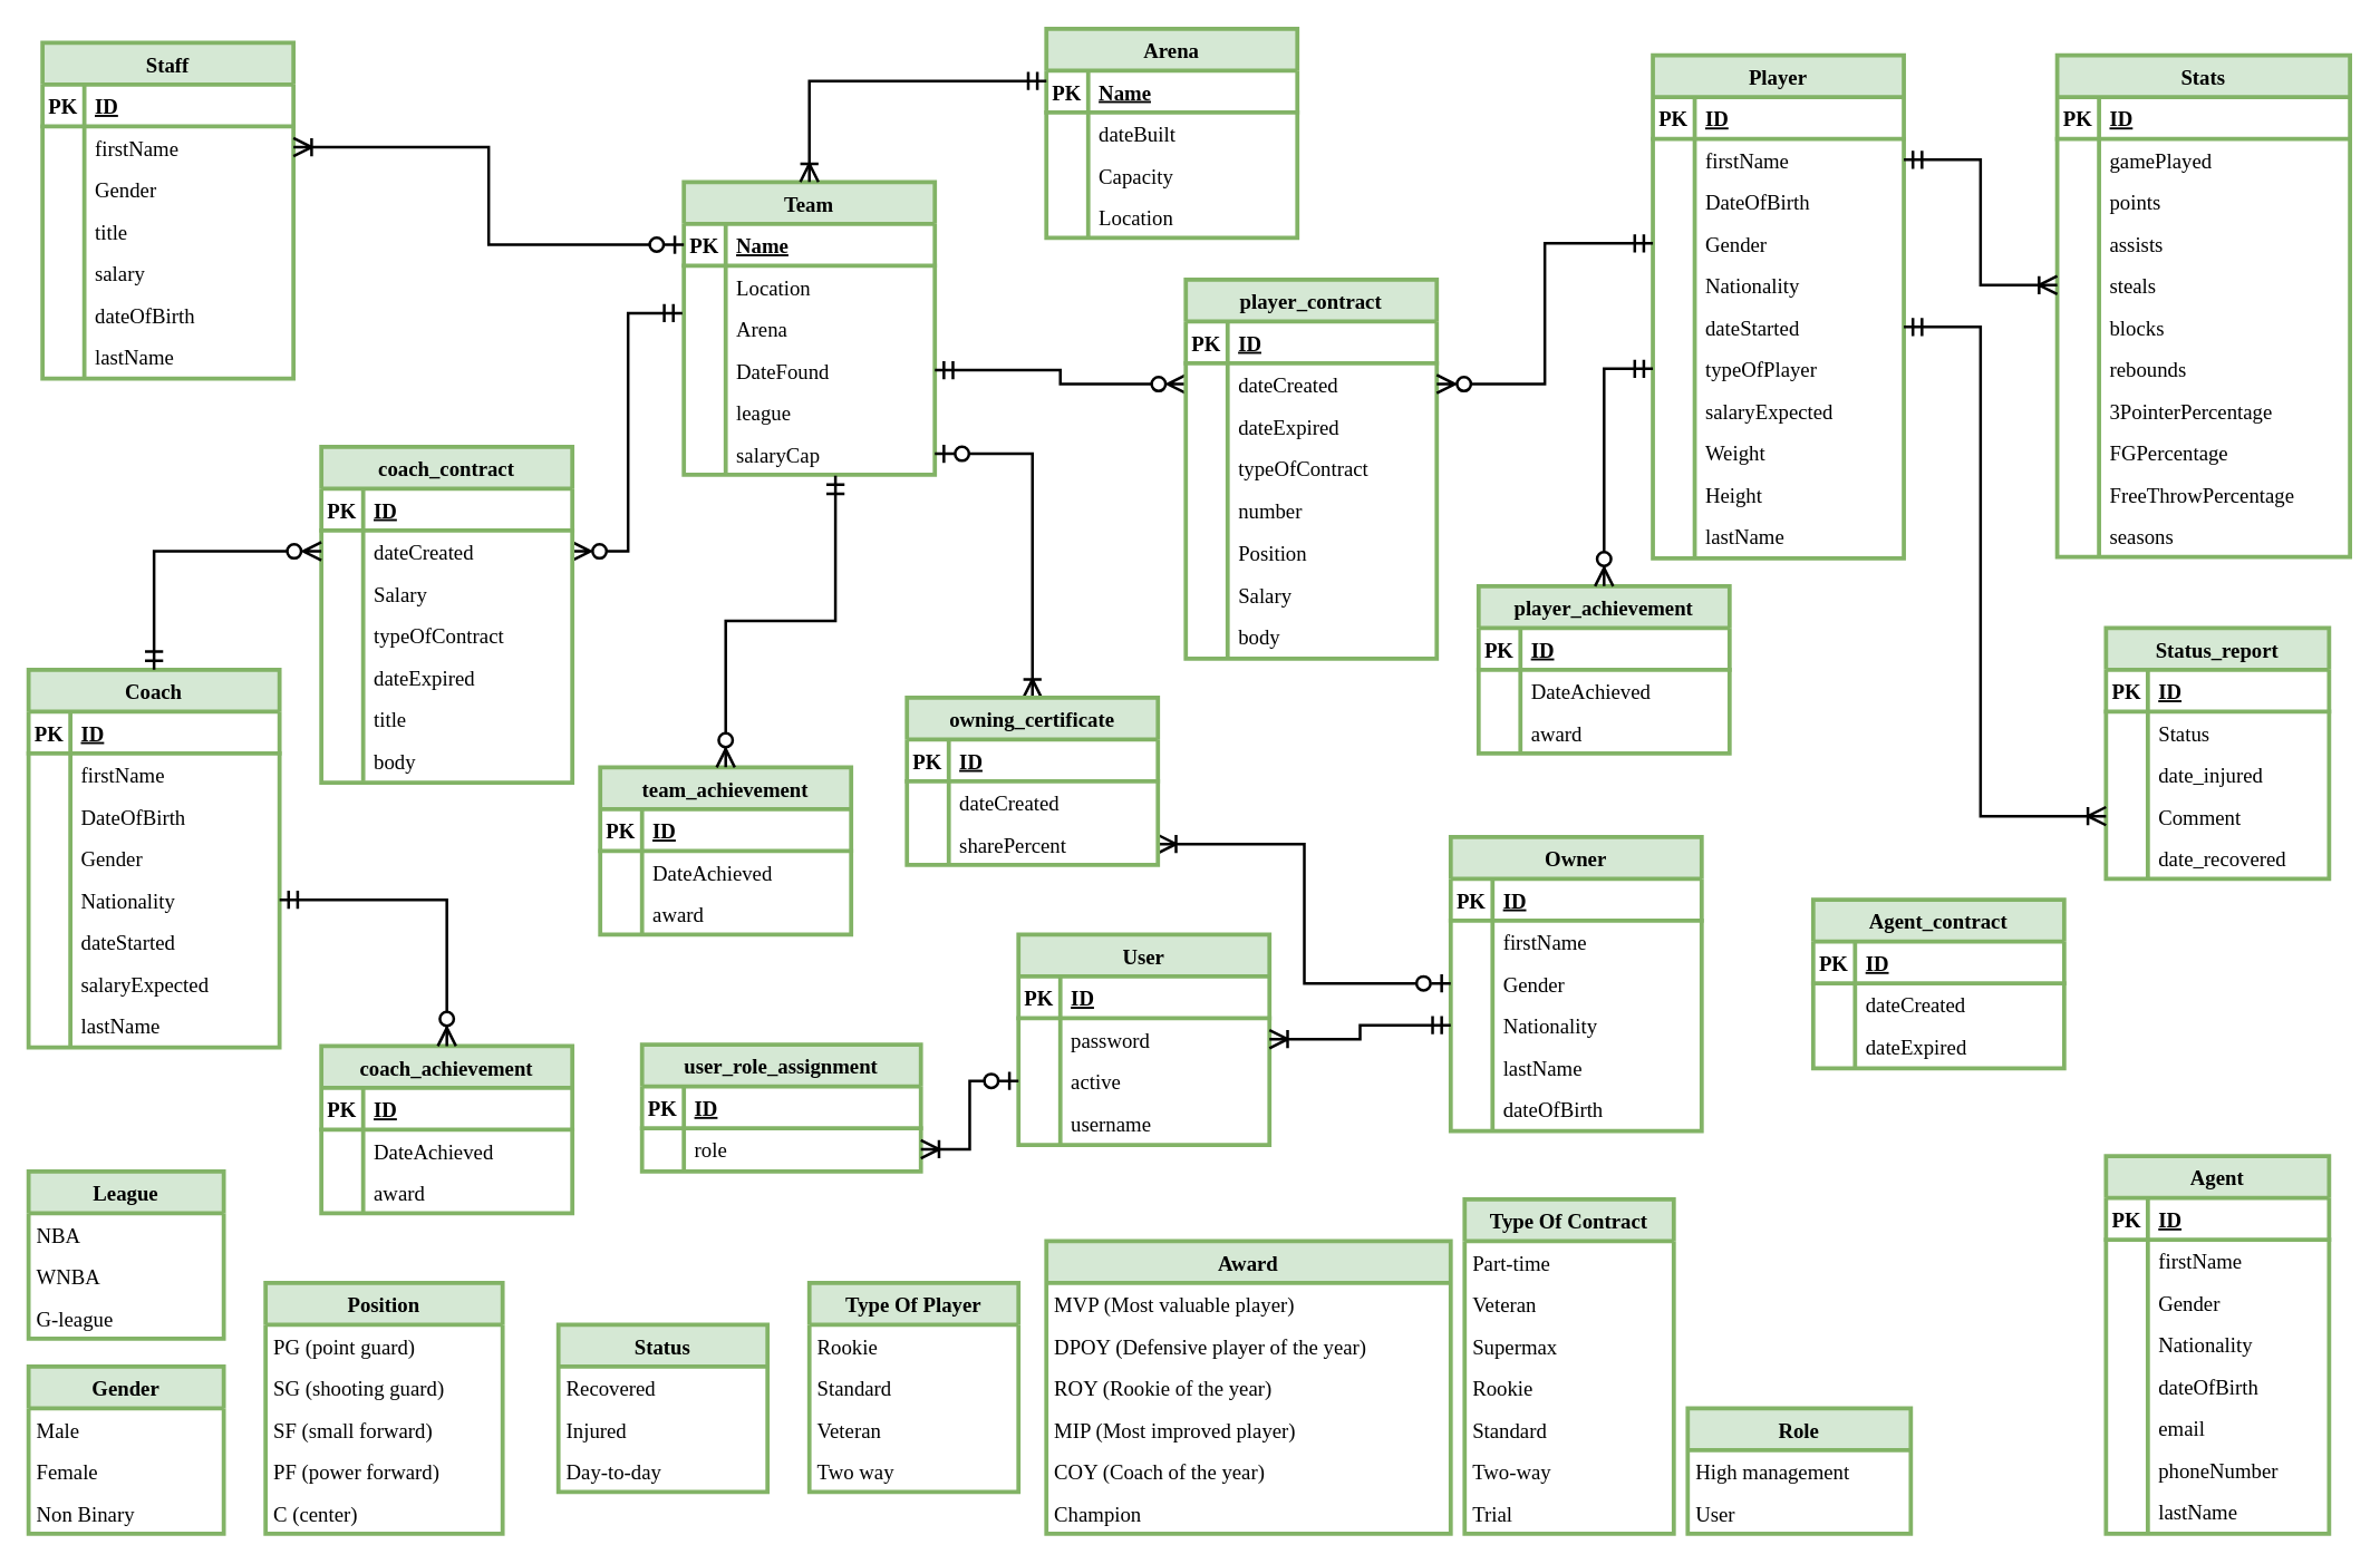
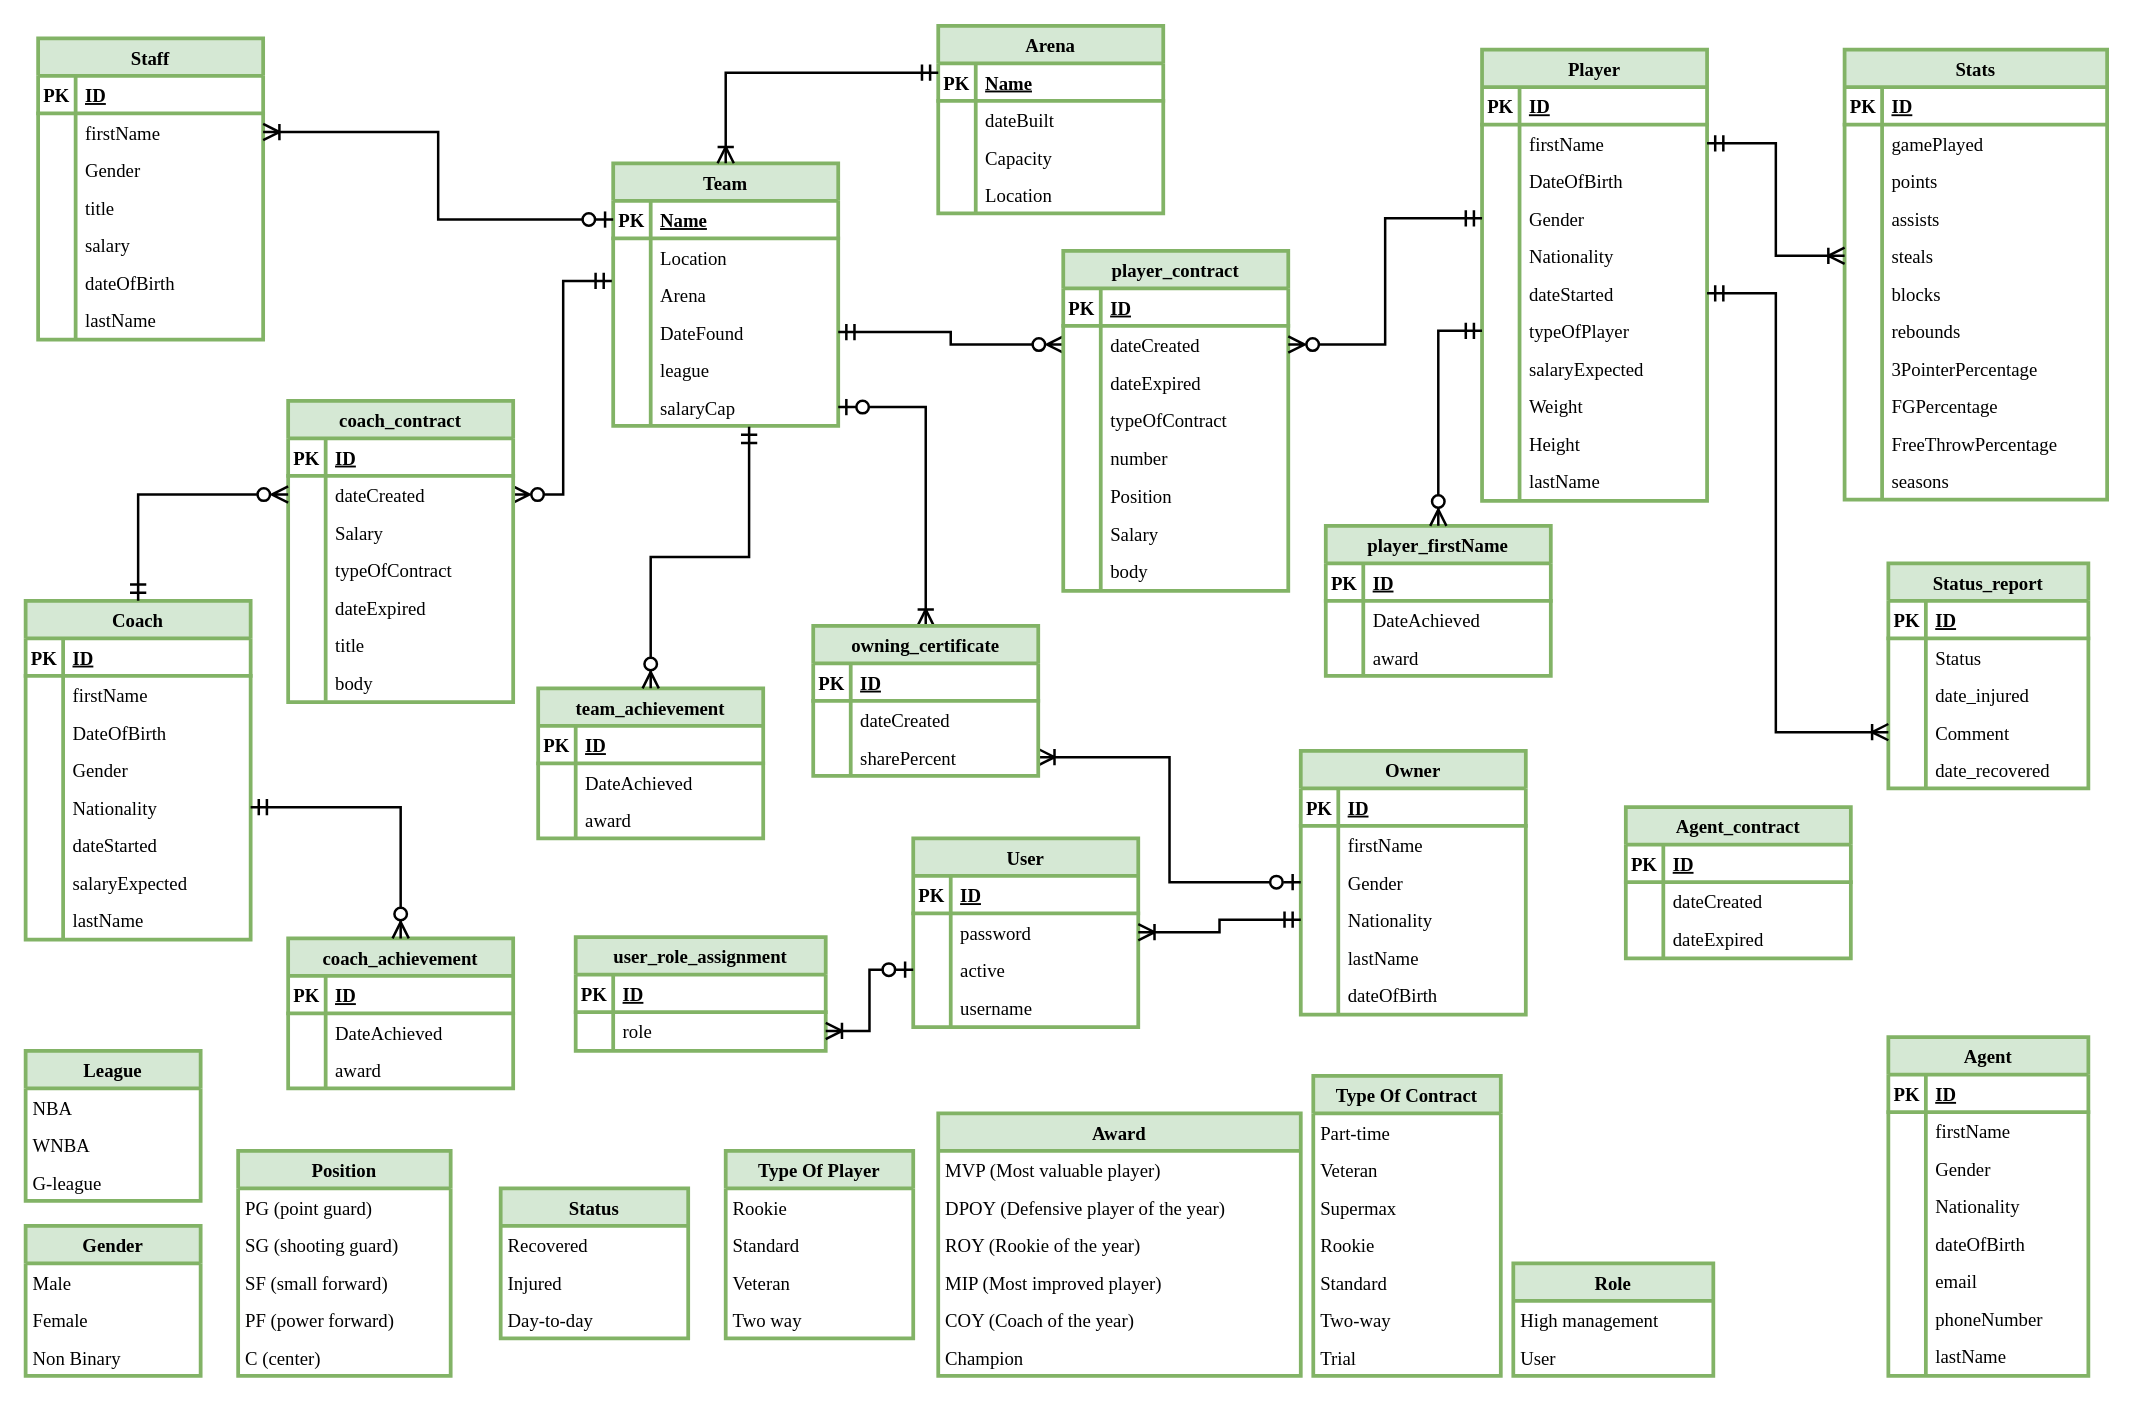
- <mxCell id="56" value="player_achievement" style="shape=table;startSize=30;container=1;collapsible=1;childLayout=tableLayout;fixedRows=1;rowLines=0;fontStyle=1;align=center;resizeLast=1;rounded=0;shadow=0;sketch=0;fontFamily=Verdana;fontSize=15;fontColor=default;strokeColor=#82b366;strokeWidth=3;fillColor=#d5e8d4;" parent="1" vertex="1"><mxGeometry x="1060" y="420" width="180" height="120" as="geometry" /></mxCell>
+ <mxCell id="56" value="player_firstName" style="shape=table;startSize=30;container=1;collapsible=1;childLayout=tableLayout;fixedRows=1;rowLines=0;fontStyle=1;align=center;resizeLast=1;rounded=0;shadow=0;sketch=0;fontFamily=Verdana;fontSize=15;fontColor=default;strokeColor=#82b366;strokeWidth=3;fillColor=#d5e8d4;" parent="1" vertex="1"><mxGeometry x="1060" y="420" width="180" height="120" as="geometry" /></mxCell>
